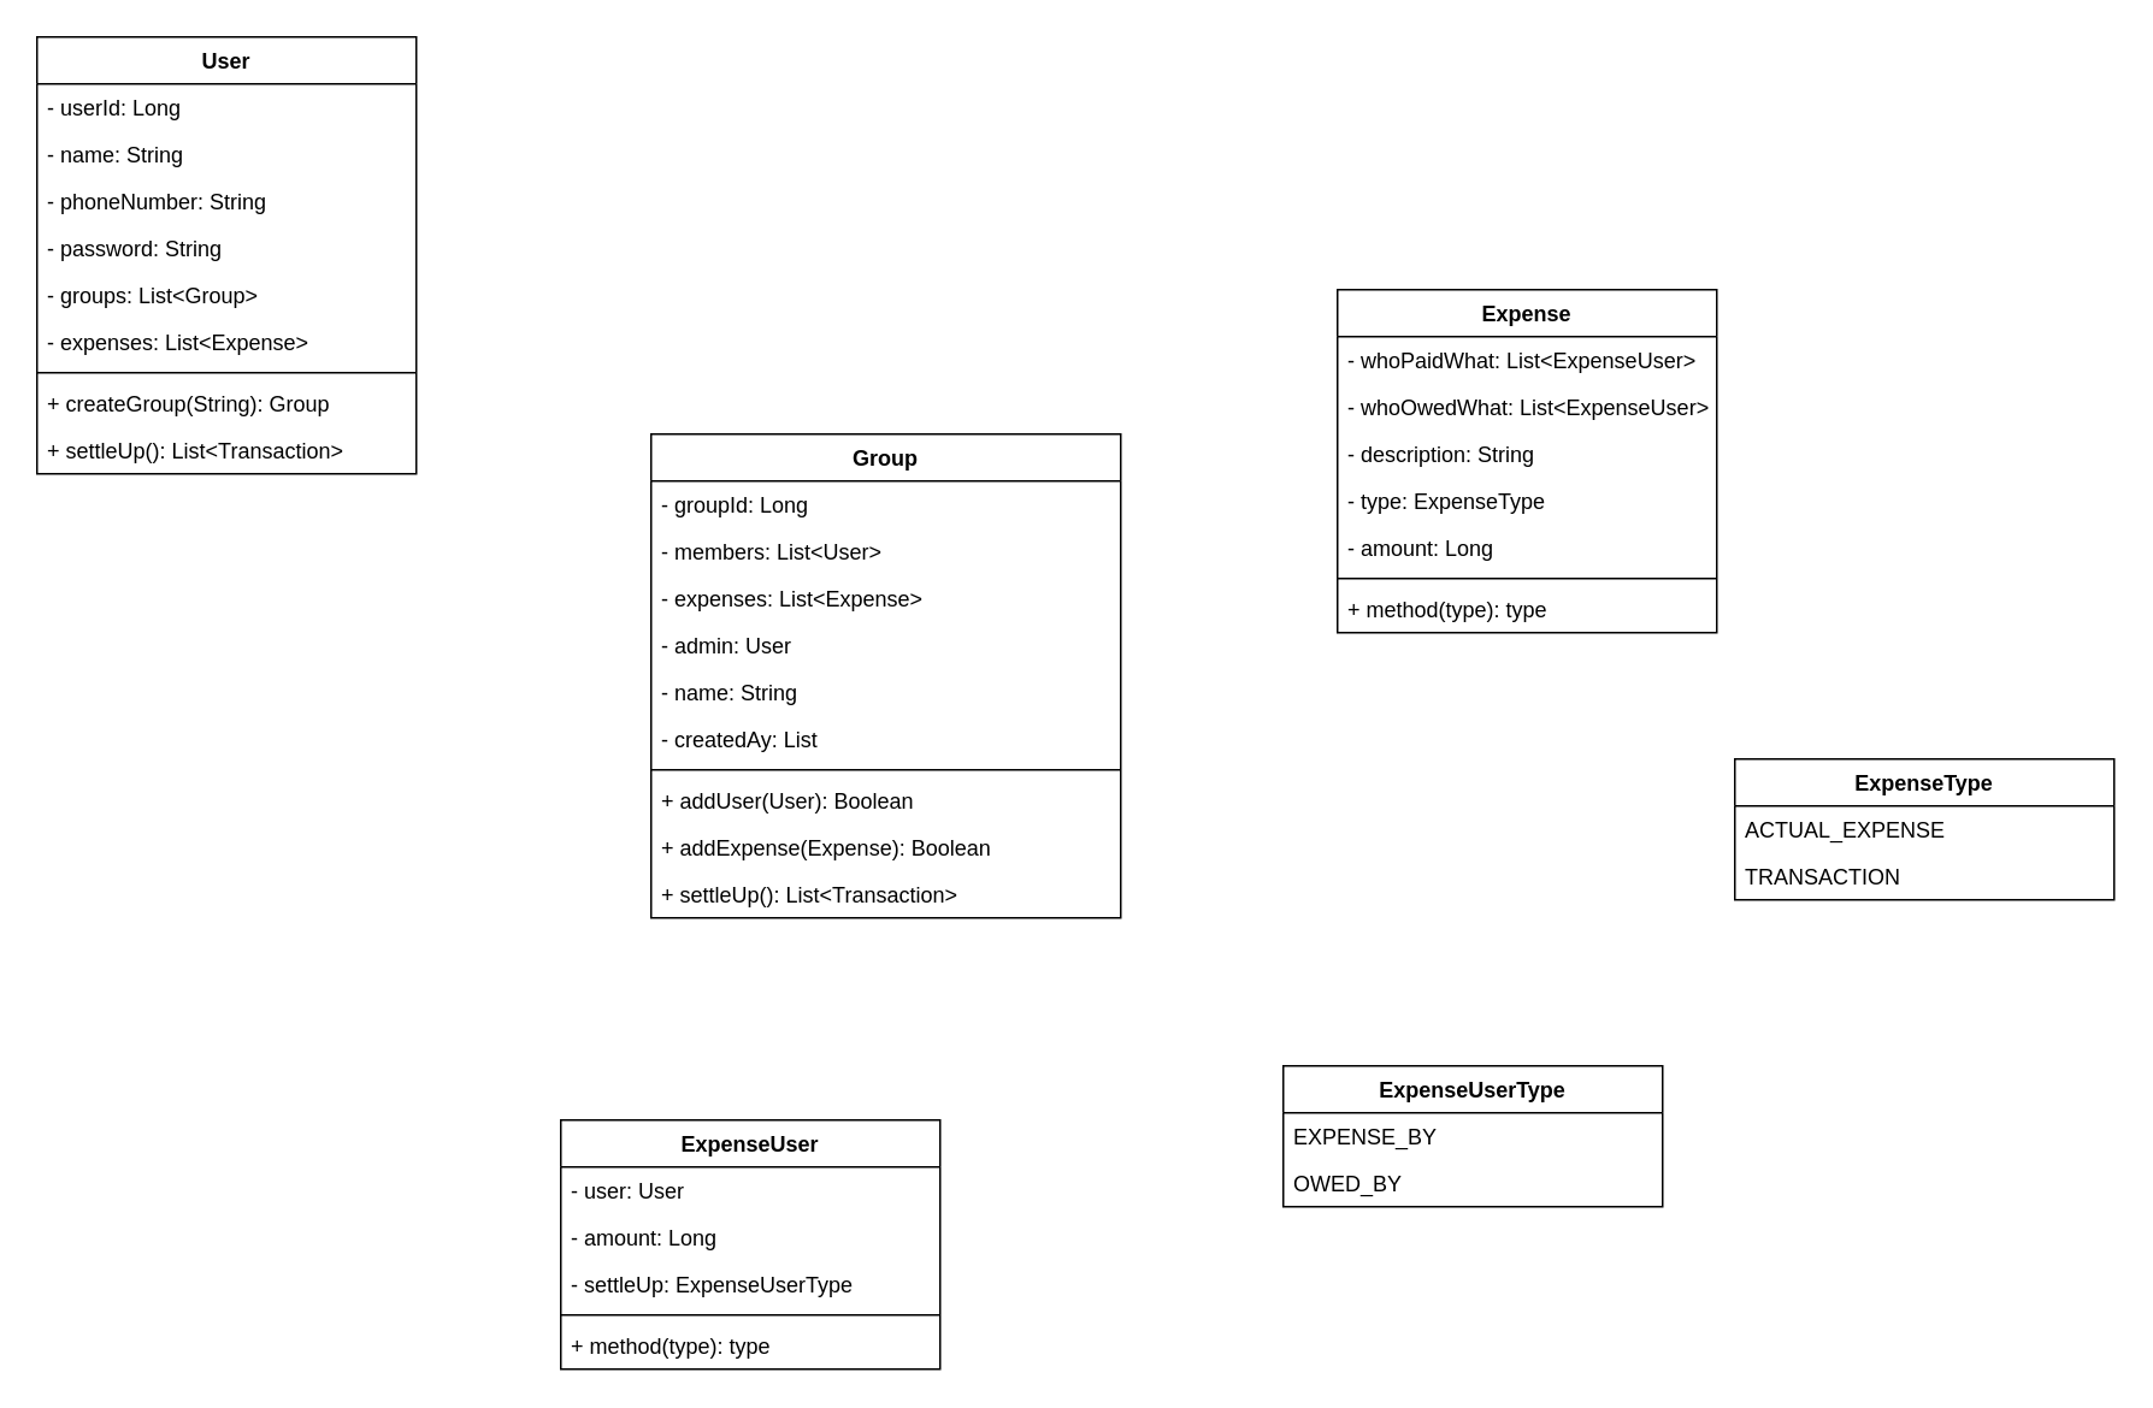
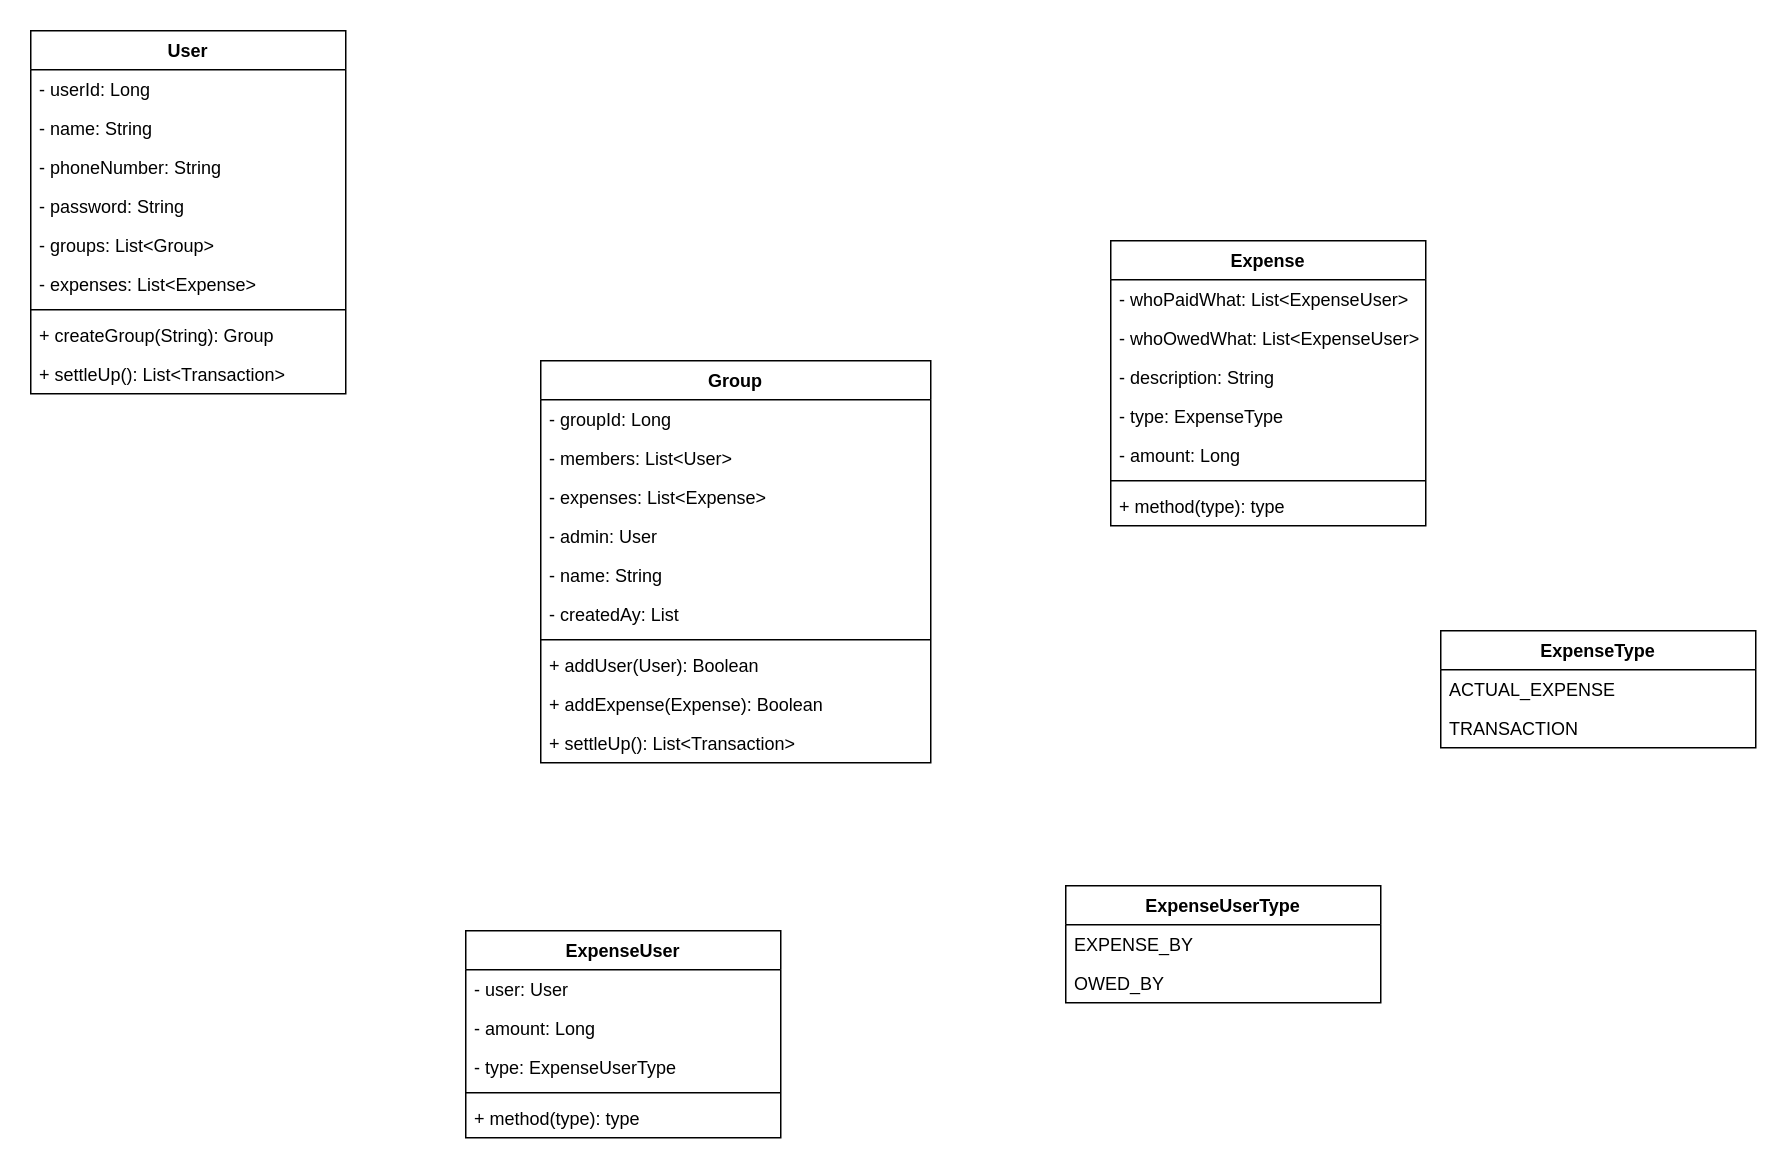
- <mxCell id="34" value="- settleUp: ExpenseUserType" style="text;strokeColor=none;fillColor=none;align=left;verticalAlign=top;spacingLeft=4;spacingRight=4;overflow=hidden;rotatable=0;points=[[0,0.5],[1,0.5]];portConstraint=eastwest;" vertex="1" parent="31"><mxGeometry y="78" width="210" height="26" as="geometry" /></mxCell>
+ <mxCell id="34" value="- type: ExpenseUserType" style="text;strokeColor=none;fillColor=none;align=left;verticalAlign=top;spacingLeft=4;spacingRight=4;overflow=hidden;rotatable=0;points=[[0,0.5],[1,0.5]];portConstraint=eastwest;" vertex="1" parent="31"><mxGeometry y="78" width="210" height="26" as="geometry" /></mxCell>
